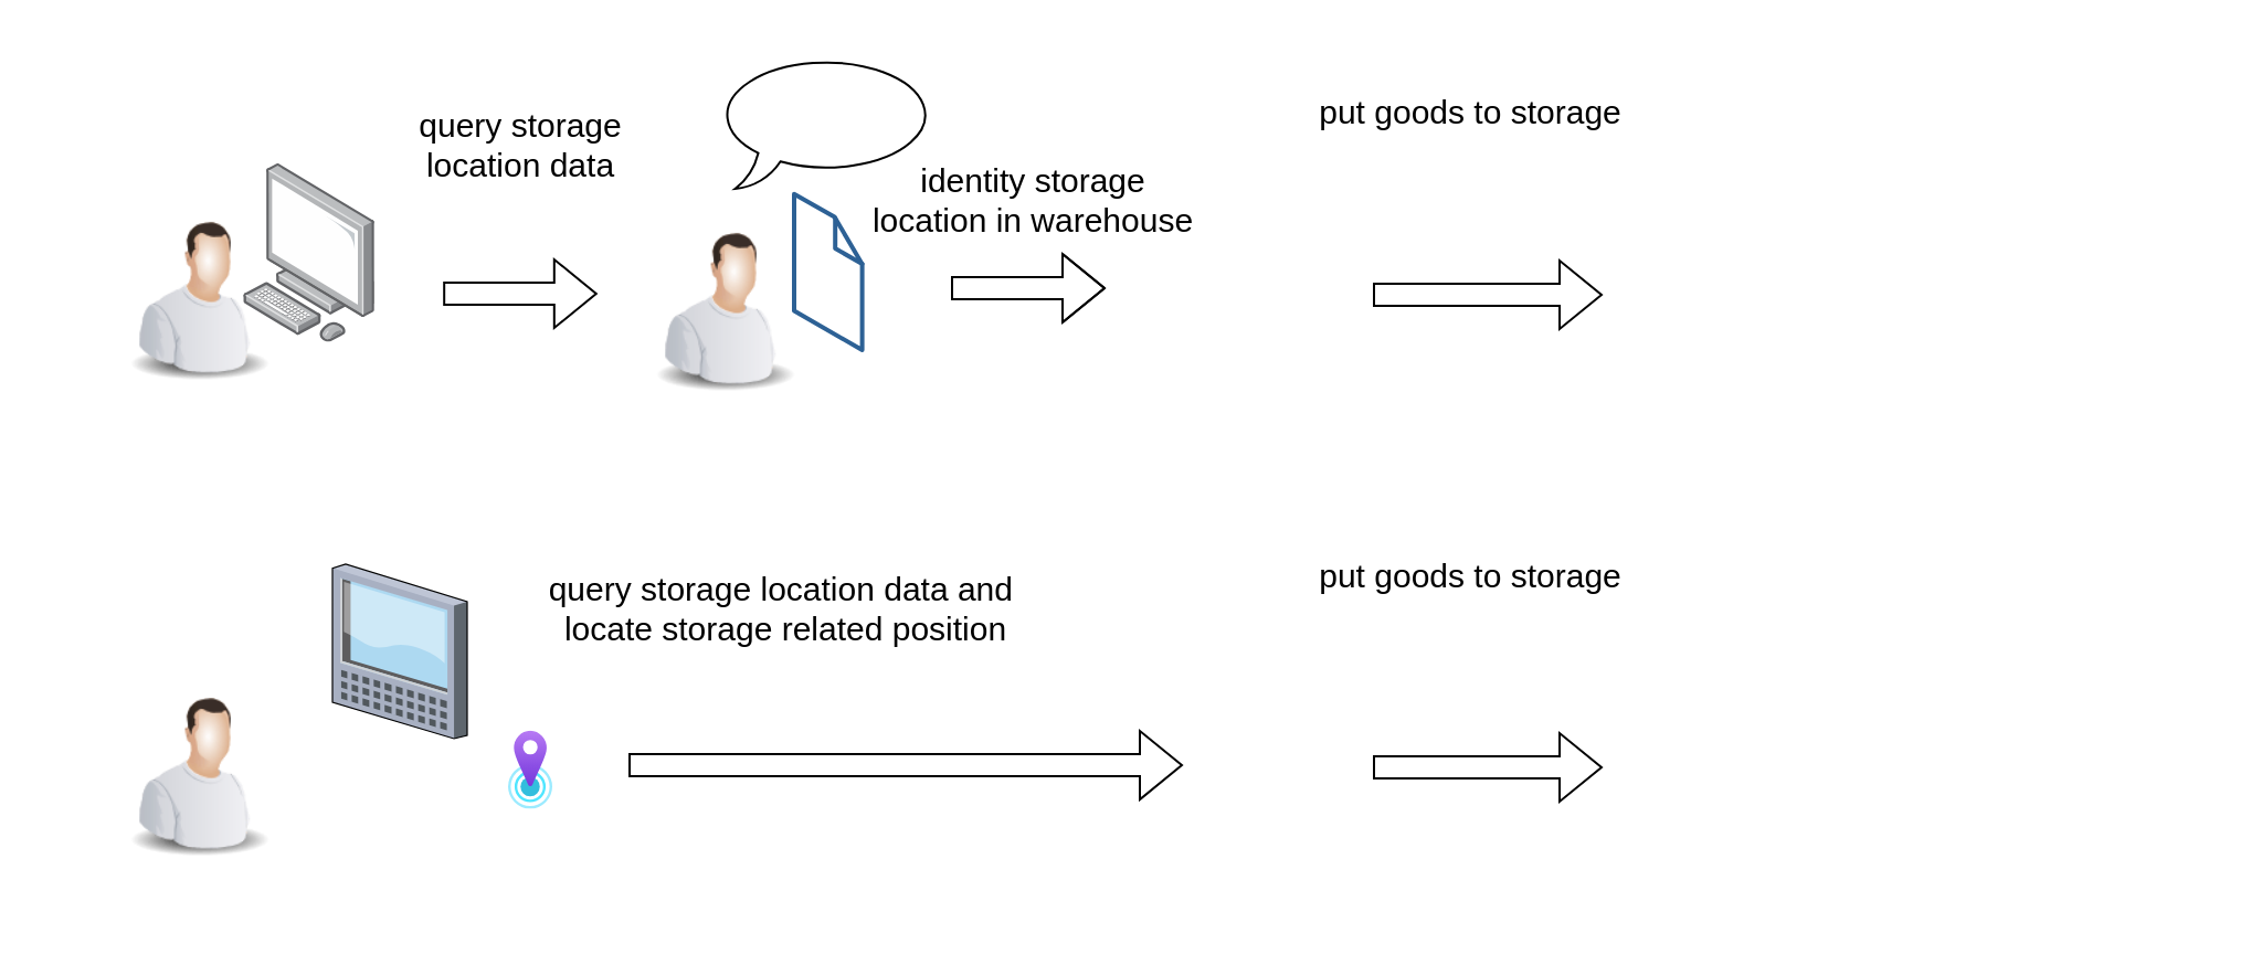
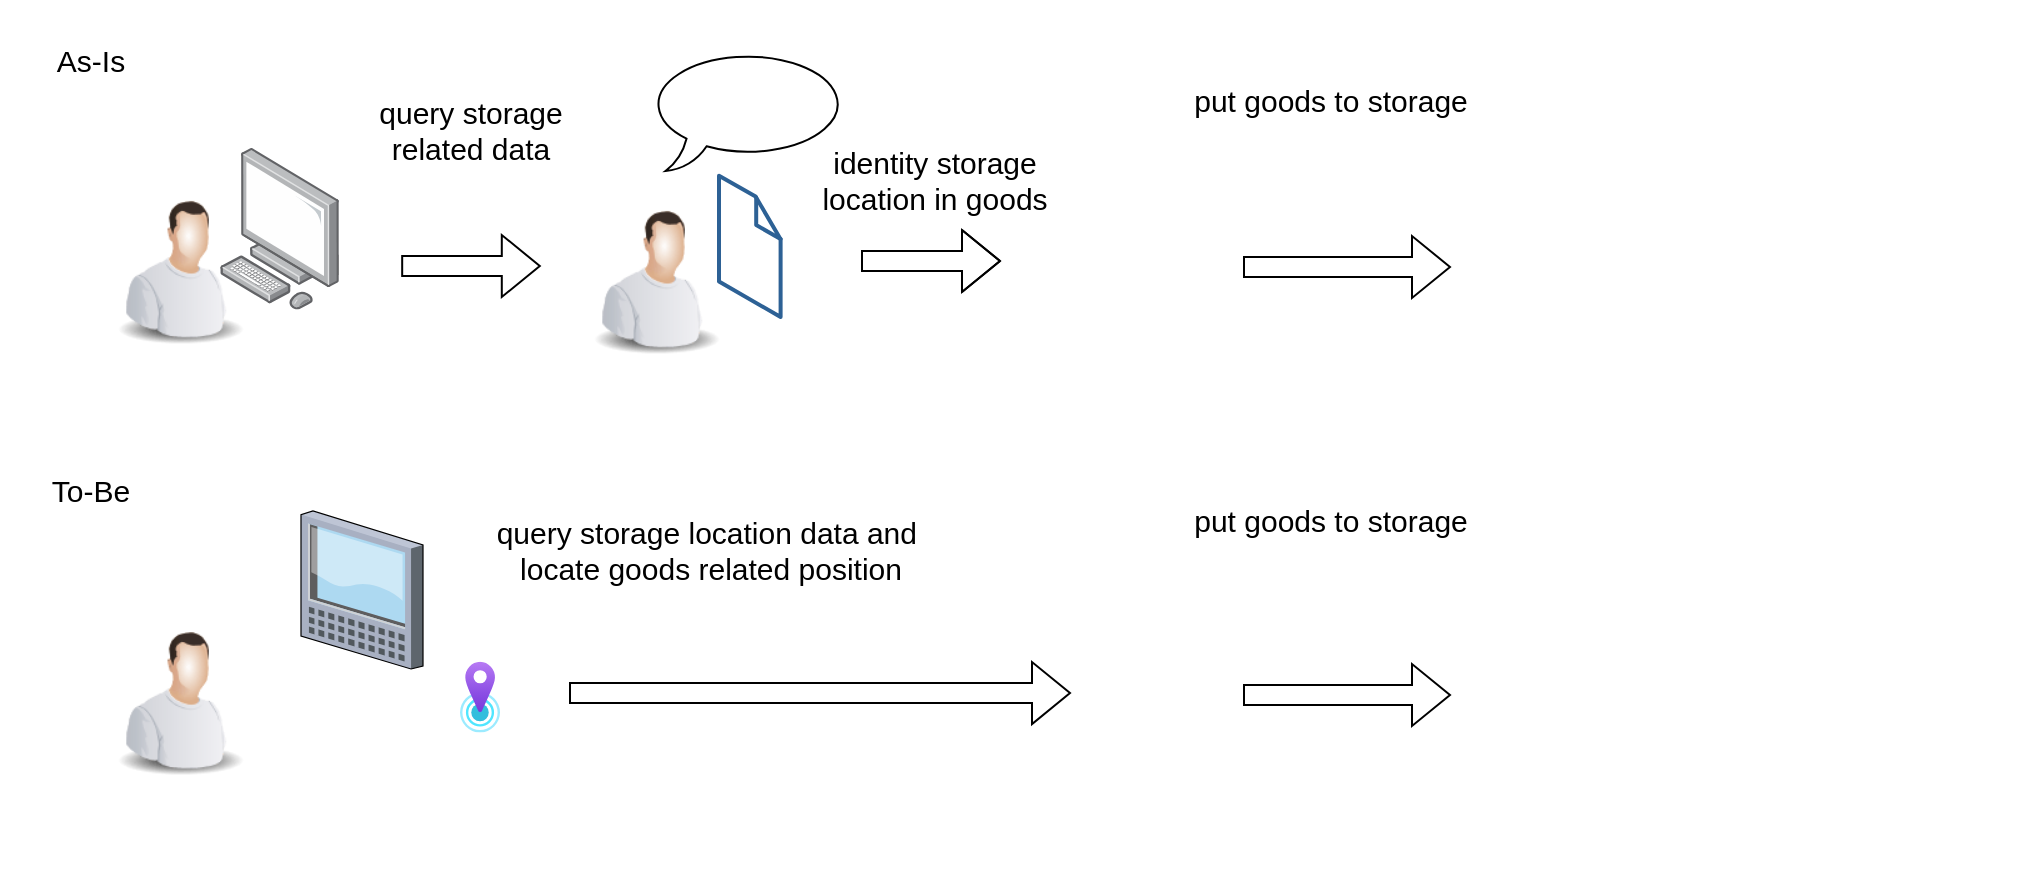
+ <mxCell id="35" value="As-Is" style="text;html=1;align=center;verticalAlign=middle;resizable=0;points=[];autosize=1;strokeColor=none;fontSize=15;" vertex="1" parent="1"><mxGeometry x="20" y="20" width="50" height="20" as="geometry" /></mxCell>
- <mxCell id="16" value="query storage &lt;br&gt;location data" style="text;html=1;align=center;verticalAlign=middle;resizable=0;points=[];autosize=1;strokeColor=none;fontSize=15;fontStyle=0" vertex="1" parent="1"><mxGeometry x="180" y="45" width="110" height="40" as="geometry" /></mxCell>
+ <mxCell id="16" value="query storage &lt;br&gt;related data" style="text;html=1;align=center;verticalAlign=middle;resizable=0;points=[];autosize=1;strokeColor=none;fontSize=15;fontStyle=0" vertex="1" parent="1"><mxGeometry x="180" y="45" width="110" height="40" as="geometry" /></mxCell>
- <mxCell id="17" value="identity storage&lt;br&gt;location in warehouse" style="text;html=1;align=center;verticalAlign=middle;resizable=0;points=[];autosize=1;strokeColor=none;fontSize=15;fontStyle=0" vertex="1" parent="1"><mxGeometry x="387" y="70" width="160" height="40" as="geometry" /></mxCell>
+ <mxCell id="17" value="identity storage&lt;br&gt;location in goods" style="text;html=1;align=center;verticalAlign=middle;resizable=0;points=[];autosize=1;strokeColor=none;fontSize=15;fontStyle=0" vertex="1" parent="1"><mxGeometry x="387" y="70" width="160" height="40" as="geometry" /></mxCell>
+ <mxCell id="36" value="To-Be" style="text;html=1;align=center;verticalAlign=middle;resizable=0;points=[];autosize=1;strokeColor=none;fontSize=15;" vertex="1" parent="1"><mxGeometry x="20" y="235" width="50" height="20" as="geometry" /></mxCell>
- <mxCell id="28" value="query storage&amp;nbsp;location data and&amp;nbsp;&lt;br&gt;locate storage related position" style="text;html=1;align=center;verticalAlign=middle;resizable=0;points=[];autosize=1;strokeColor=none;fontSize=15;fontStyle=0" vertex="1" parent="1"><mxGeometry x="240" y="255" width="230" height="40" as="geometry" /></mxCell>
+ <mxCell id="28" value="query storage&amp;nbsp;location data and&amp;nbsp;&lt;br&gt;locate goods related position" style="text;html=1;align=center;verticalAlign=middle;resizable=0;points=[];autosize=1;strokeColor=none;fontSize=15;fontStyle=0" vertex="1" parent="1"><mxGeometry x="240" y="255" width="230" height="40" as="geometry" /></mxCell>
